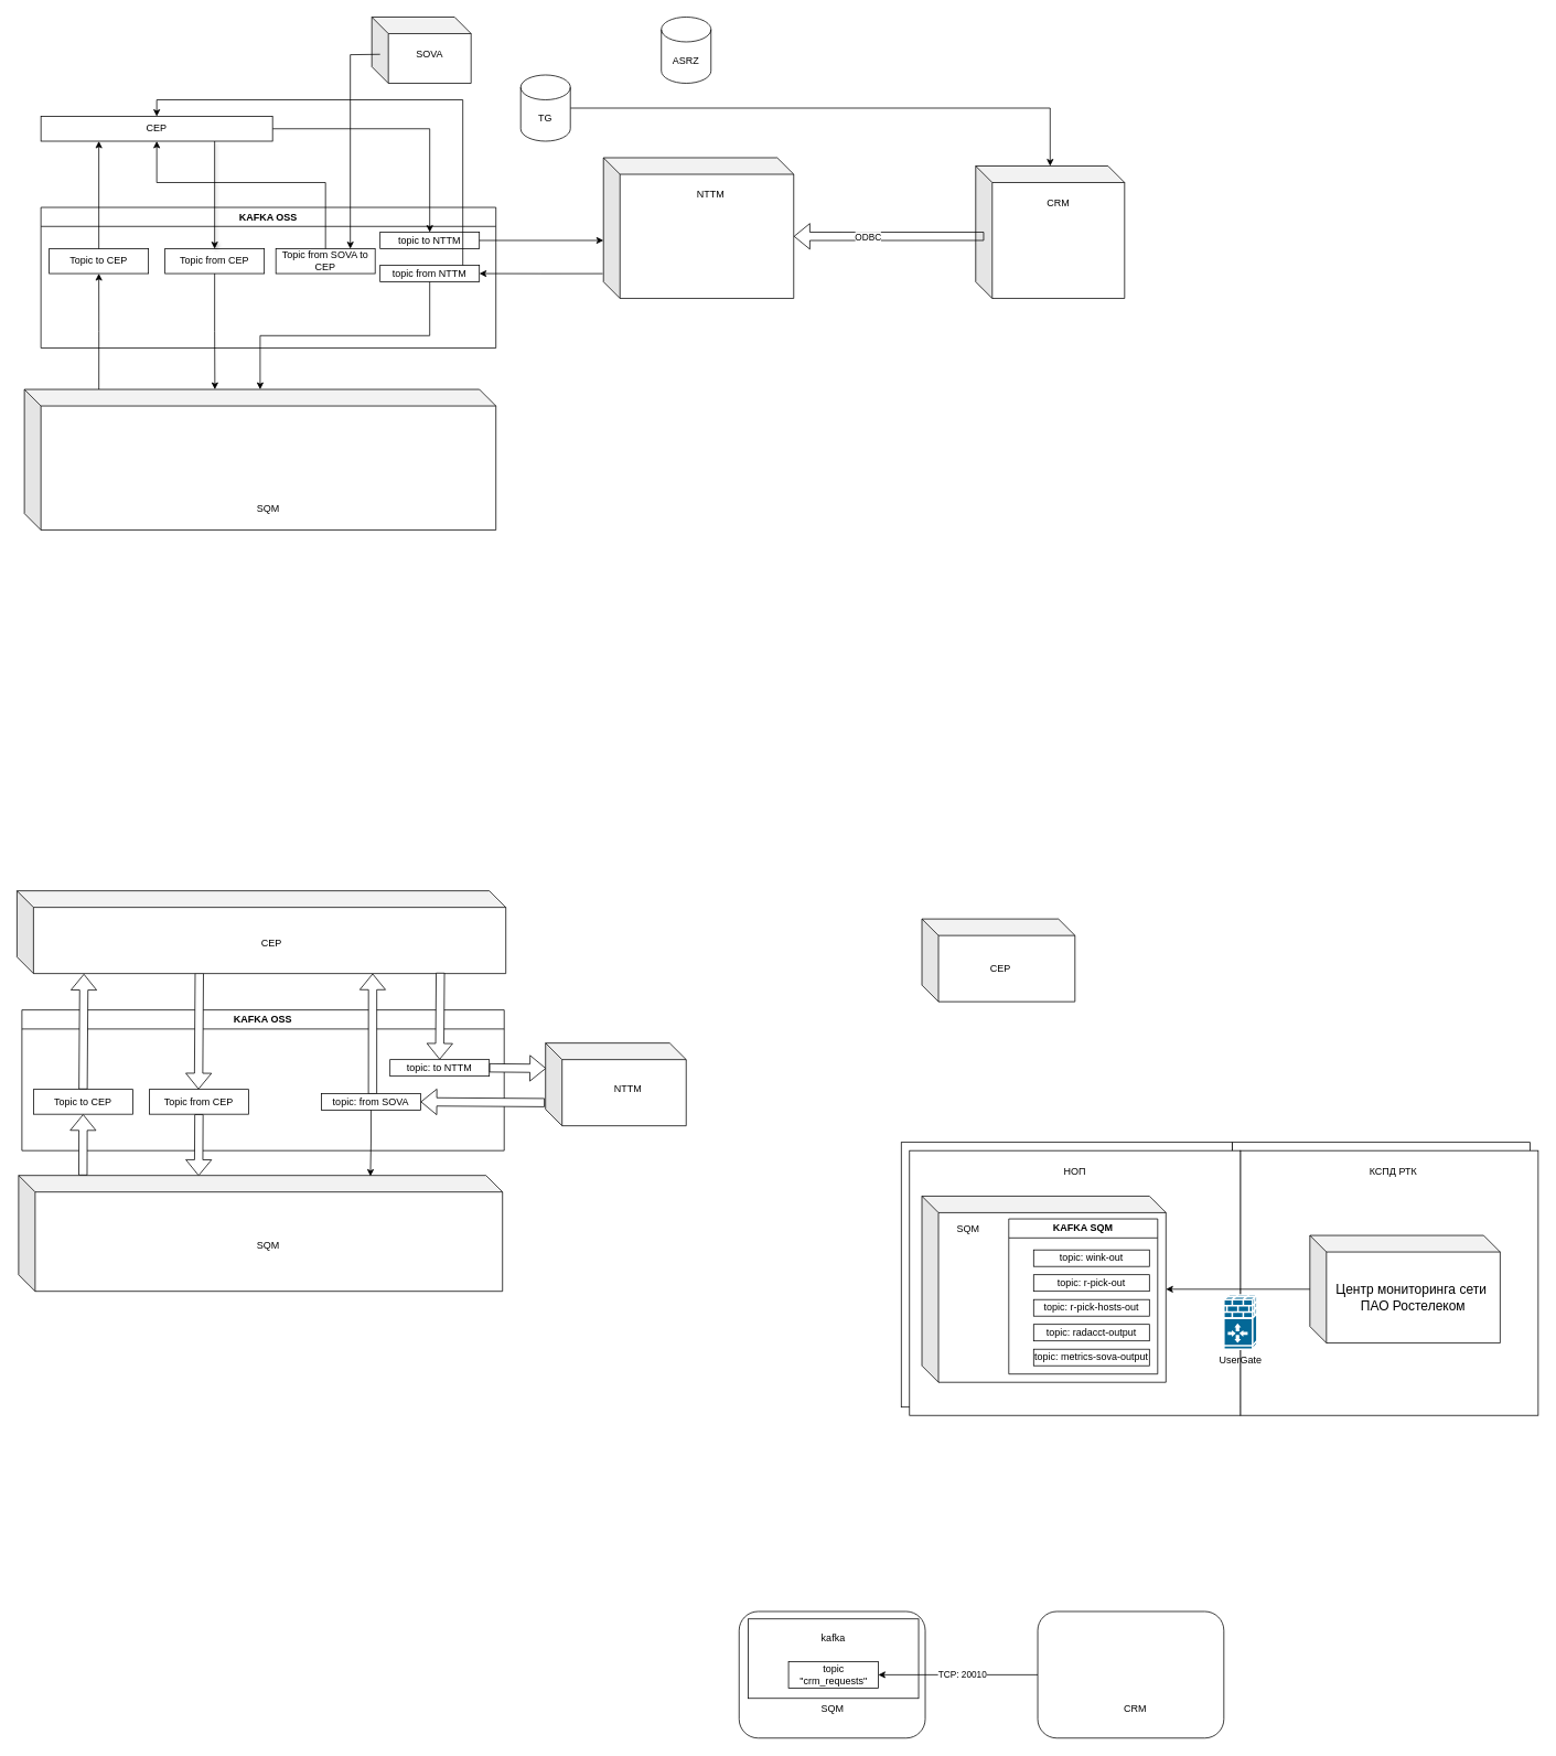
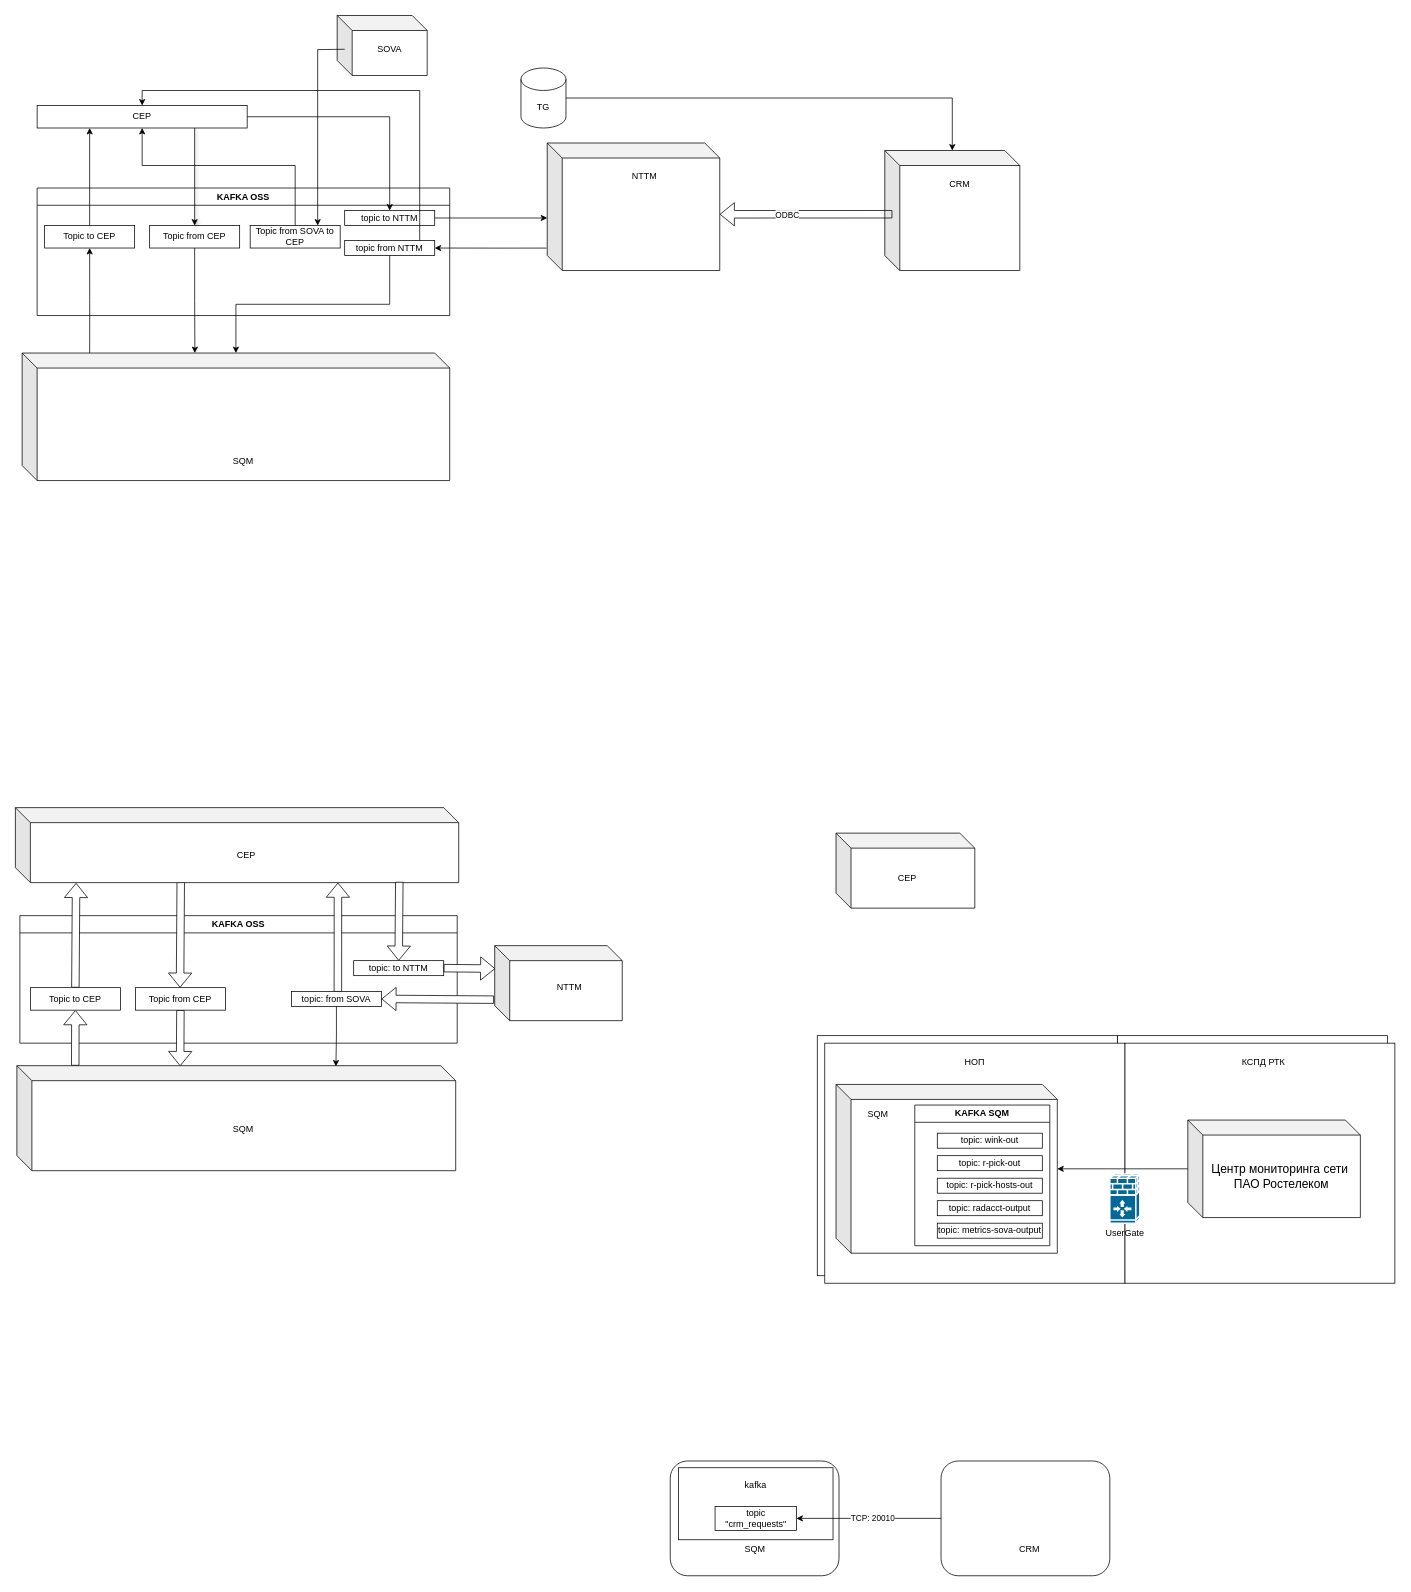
- <mxCell id="34" value="ASRZ" style="shape=cylinder3;whiteSpace=wrap;html=1;boundedLbl=1;backgroundOutline=1;size=15;" parent="1" vertex="1"><mxGeometry x="799" y="20" width="60" height="80" as="geometry" /></mxCell>
- <mxCell id="36" value="TG" style="shape=cylinder3;whiteSpace=wrap;html=1;boundedLbl=1;backgroundOutline=1;size=15;" parent="1" vertex="1"><mxGeometry x="629" y="90" width="60" height="80" as="geometry" /></mxCell>
+ <mxCell id="36" value="TG" style="shape=cylinder3;whiteSpace=wrap;html=1;boundedLbl=1;backgroundOutline=1;size=15;" parent="1" vertex="1"><mxGeometry x="694" y="90" width="60" height="80" as="geometry" /></mxCell>
